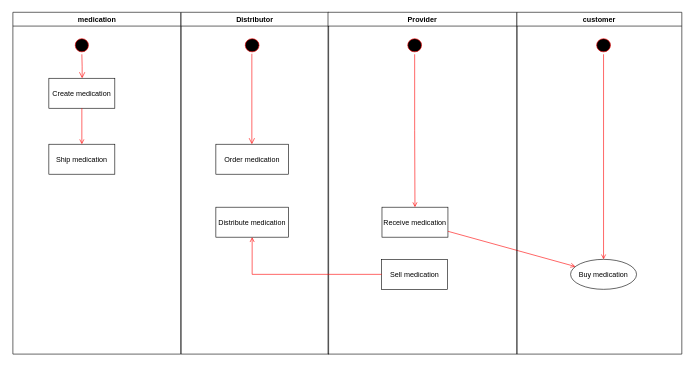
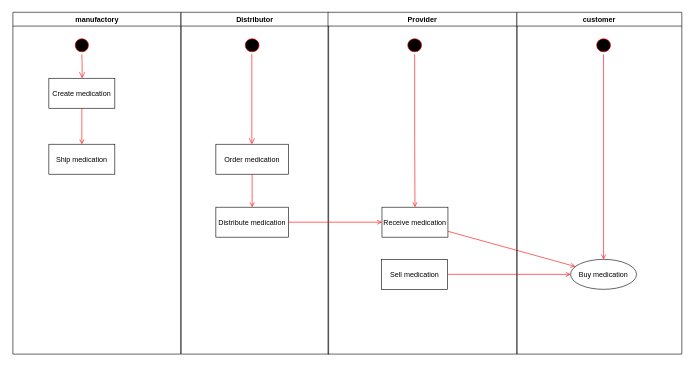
- <mxCell id="2" value="medication" style="swimlane;whiteSpace=wrap;startSize=23;" parent="1" vertex="1"><mxGeometry x="20.5" y="20" width="280" height="570" as="geometry" /></mxCell>
+ <mxCell id="2" value="manufactory" style="swimlane;whiteSpace=wrap;startSize=23;" parent="1" vertex="1"><mxGeometry x="20.5" y="20" width="280" height="570" as="geometry" /></mxCell>
+ <mxCell id="13" value="" style="endArrow=open;strokeColor=#FF0000;endFill=1;rounded=0" parent="8" source="11" target="12" edge="1"><mxGeometry relative="1" as="geometry" /></mxCell>
+ <mxCell id="20" style="edgeStyle=orthogonalEdgeStyle;rounded=0;orthogonalLoop=1;jettySize=auto;html=1;entryX=0;entryY=0.5;entryDx=0;entryDy=0;endArrow=open;endFill=0;strokeColor=#FF0000;" edge="1" parent="1" source="12" target="15"><mxGeometry relative="1" as="geometry" /></mxCell>
- <mxCell id="25" style="edgeStyle=orthogonalEdgeStyle;rounded=0;orthogonalLoop=1;jettySize=auto;html=1;endArrow=open;endFill=0;strokeColor=#FF0000;" edge="1" parent="1" source="19" target="12"><mxGeometry relative="1" as="geometry" /></mxCell>
+ <mxCell id="25" style="edgeStyle=orthogonalEdgeStyle;rounded=0;orthogonalLoop=1;jettySize=auto;html=1;endArrow=open;endFill=0;strokeColor=#FF0000;" edge="1" parent="1" source="19" target="24"><mxGeometry relative="1" as="geometry" /></mxCell>
